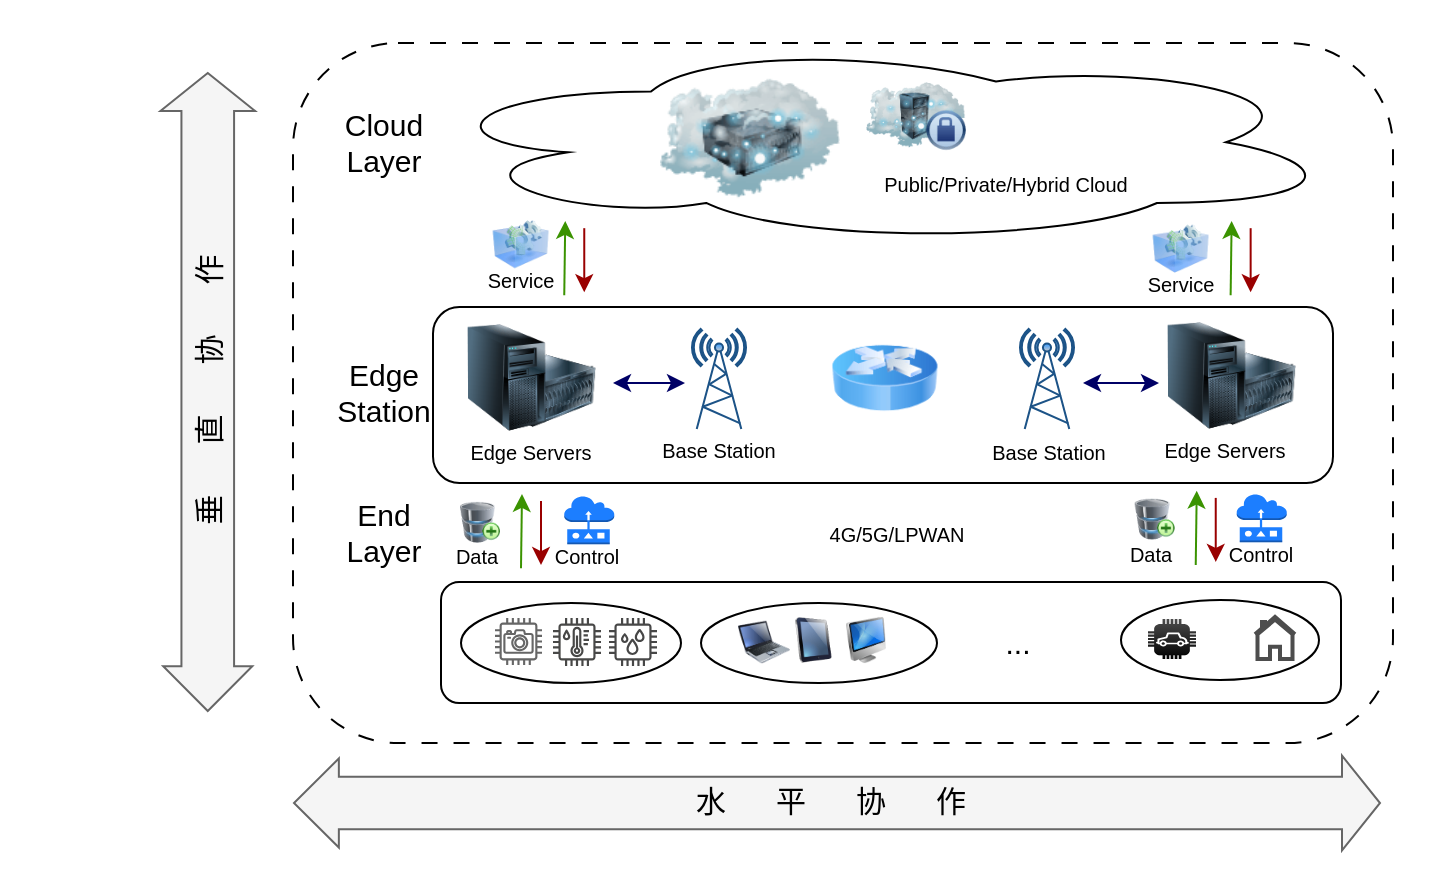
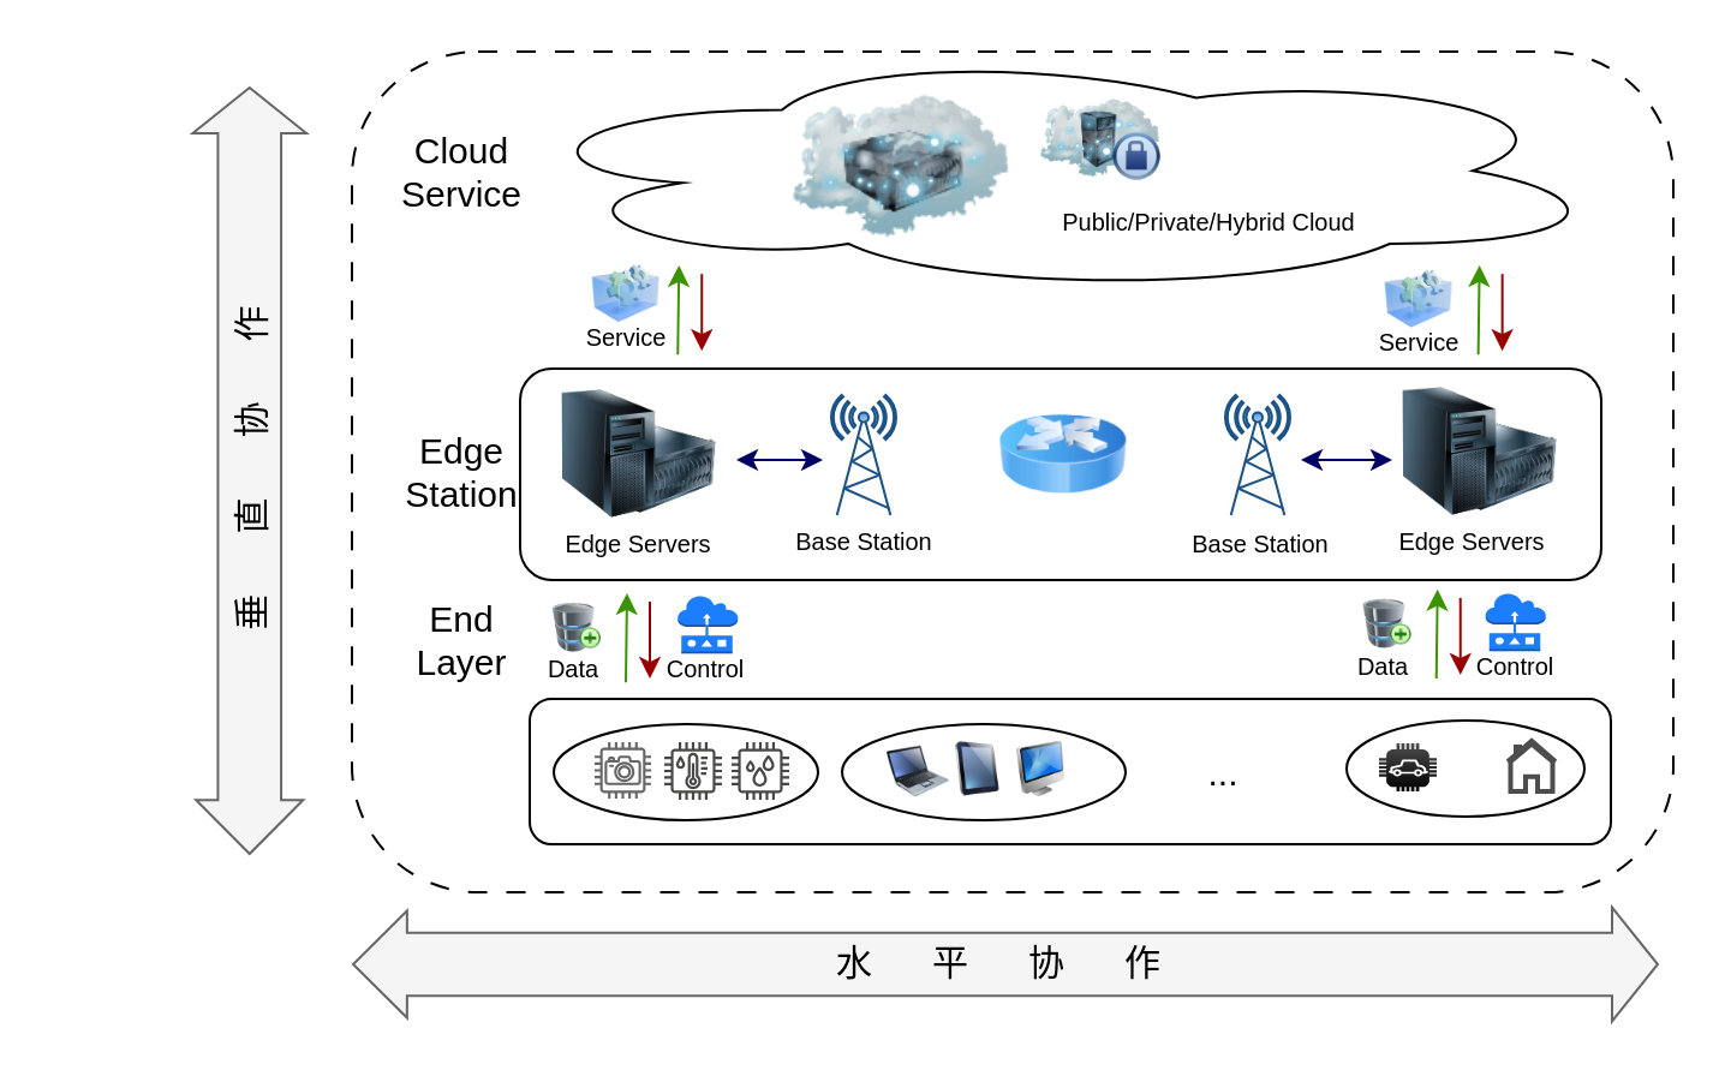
- <mxCell id="4" value="&lt;font style=&quot;font-size: 15px;&quot;&gt;Cloud Layer&lt;/font&gt;" style="text;html=1;align=center;verticalAlign=middle;whiteSpace=wrap;rounded=0;fontSize=15;" parent="1" vertex="1"><mxGeometry x="163.99" y="41" width="56.01" height="59" as="geometry" /></mxCell>
+ <mxCell id="4" value="&lt;font style=&quot;font-size: 15px;&quot;&gt;Cloud Service&lt;/font&gt;" style="text;html=1;align=center;verticalAlign=middle;whiteSpace=wrap;rounded=0;fontSize=15;" parent="1" vertex="1"><mxGeometry x="163.99" y="41" width="56.01" height="59" as="geometry" /></mxCell>
- <mxCell id="45" value="&lt;span style=&quot;font-size: 10px;&quot;&gt;4G/5G/LPWAN&lt;/span&gt;" style="text;html=1;align=center;verticalAlign=middle;whiteSpace=wrap;rounded=0;fontSize=15;" parent="1" vertex="1"><mxGeometry x="403.25" y="254.73" width="90.75" height="20.61" as="geometry" /></mxCell>
